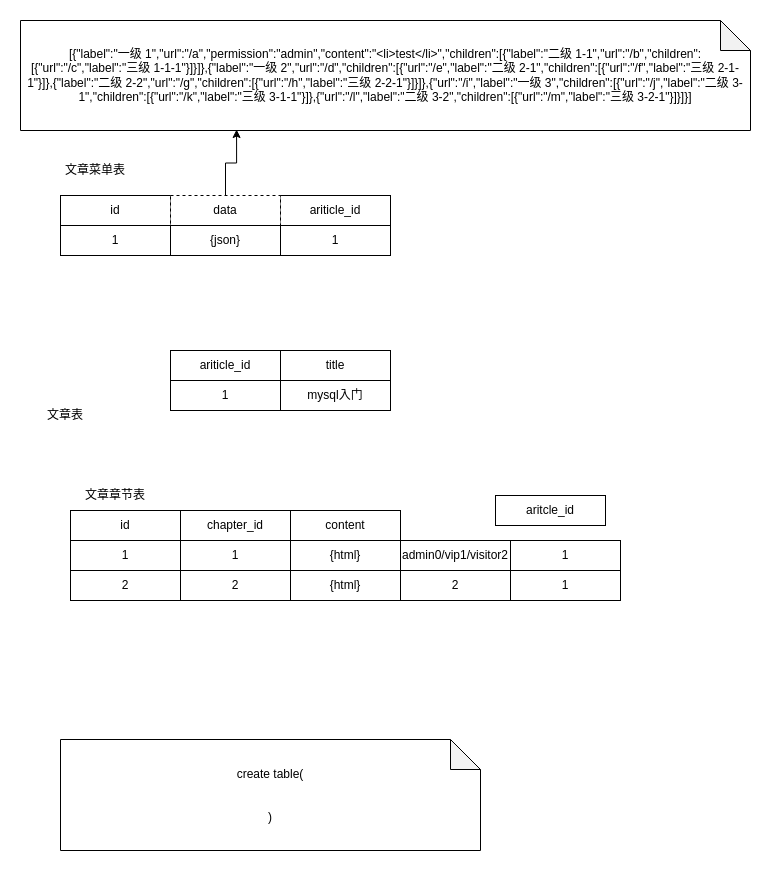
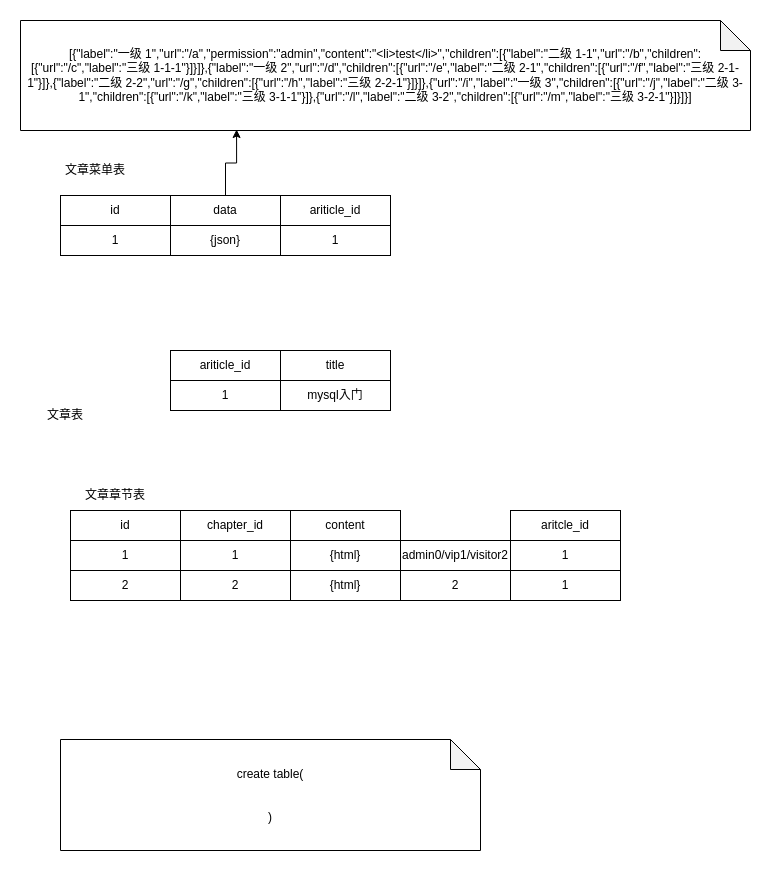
- <mxCell id="22" value="data" style="rounded=0;whiteSpace=wrap;html=1;dashed=1;" vertex="1" parent="1"><mxGeometry x="170" y="195" width="110" height="30" as="geometry" /></mxCell>
+ <mxCell id="22" value="data" style="rounded=0;whiteSpace=wrap;html=1;" vertex="1" parent="1"><mxGeometry x="170" y="195" width="110" height="30" as="geometry" /></mxCell>
- <mxCell id="13" value="aritcle_id" style="rounded=0;whiteSpace=wrap;html=1;" vertex="1" parent="1"><mxGeometry x="495" y="495" width="110" height="30" as="geometry" /></mxCell>
+ <mxCell id="13" value="aritcle_id" style="rounded=0;whiteSpace=wrap;html=1;" vertex="1" parent="1"><mxGeometry x="510" y="510" width="110" height="30" as="geometry" /></mxCell>
